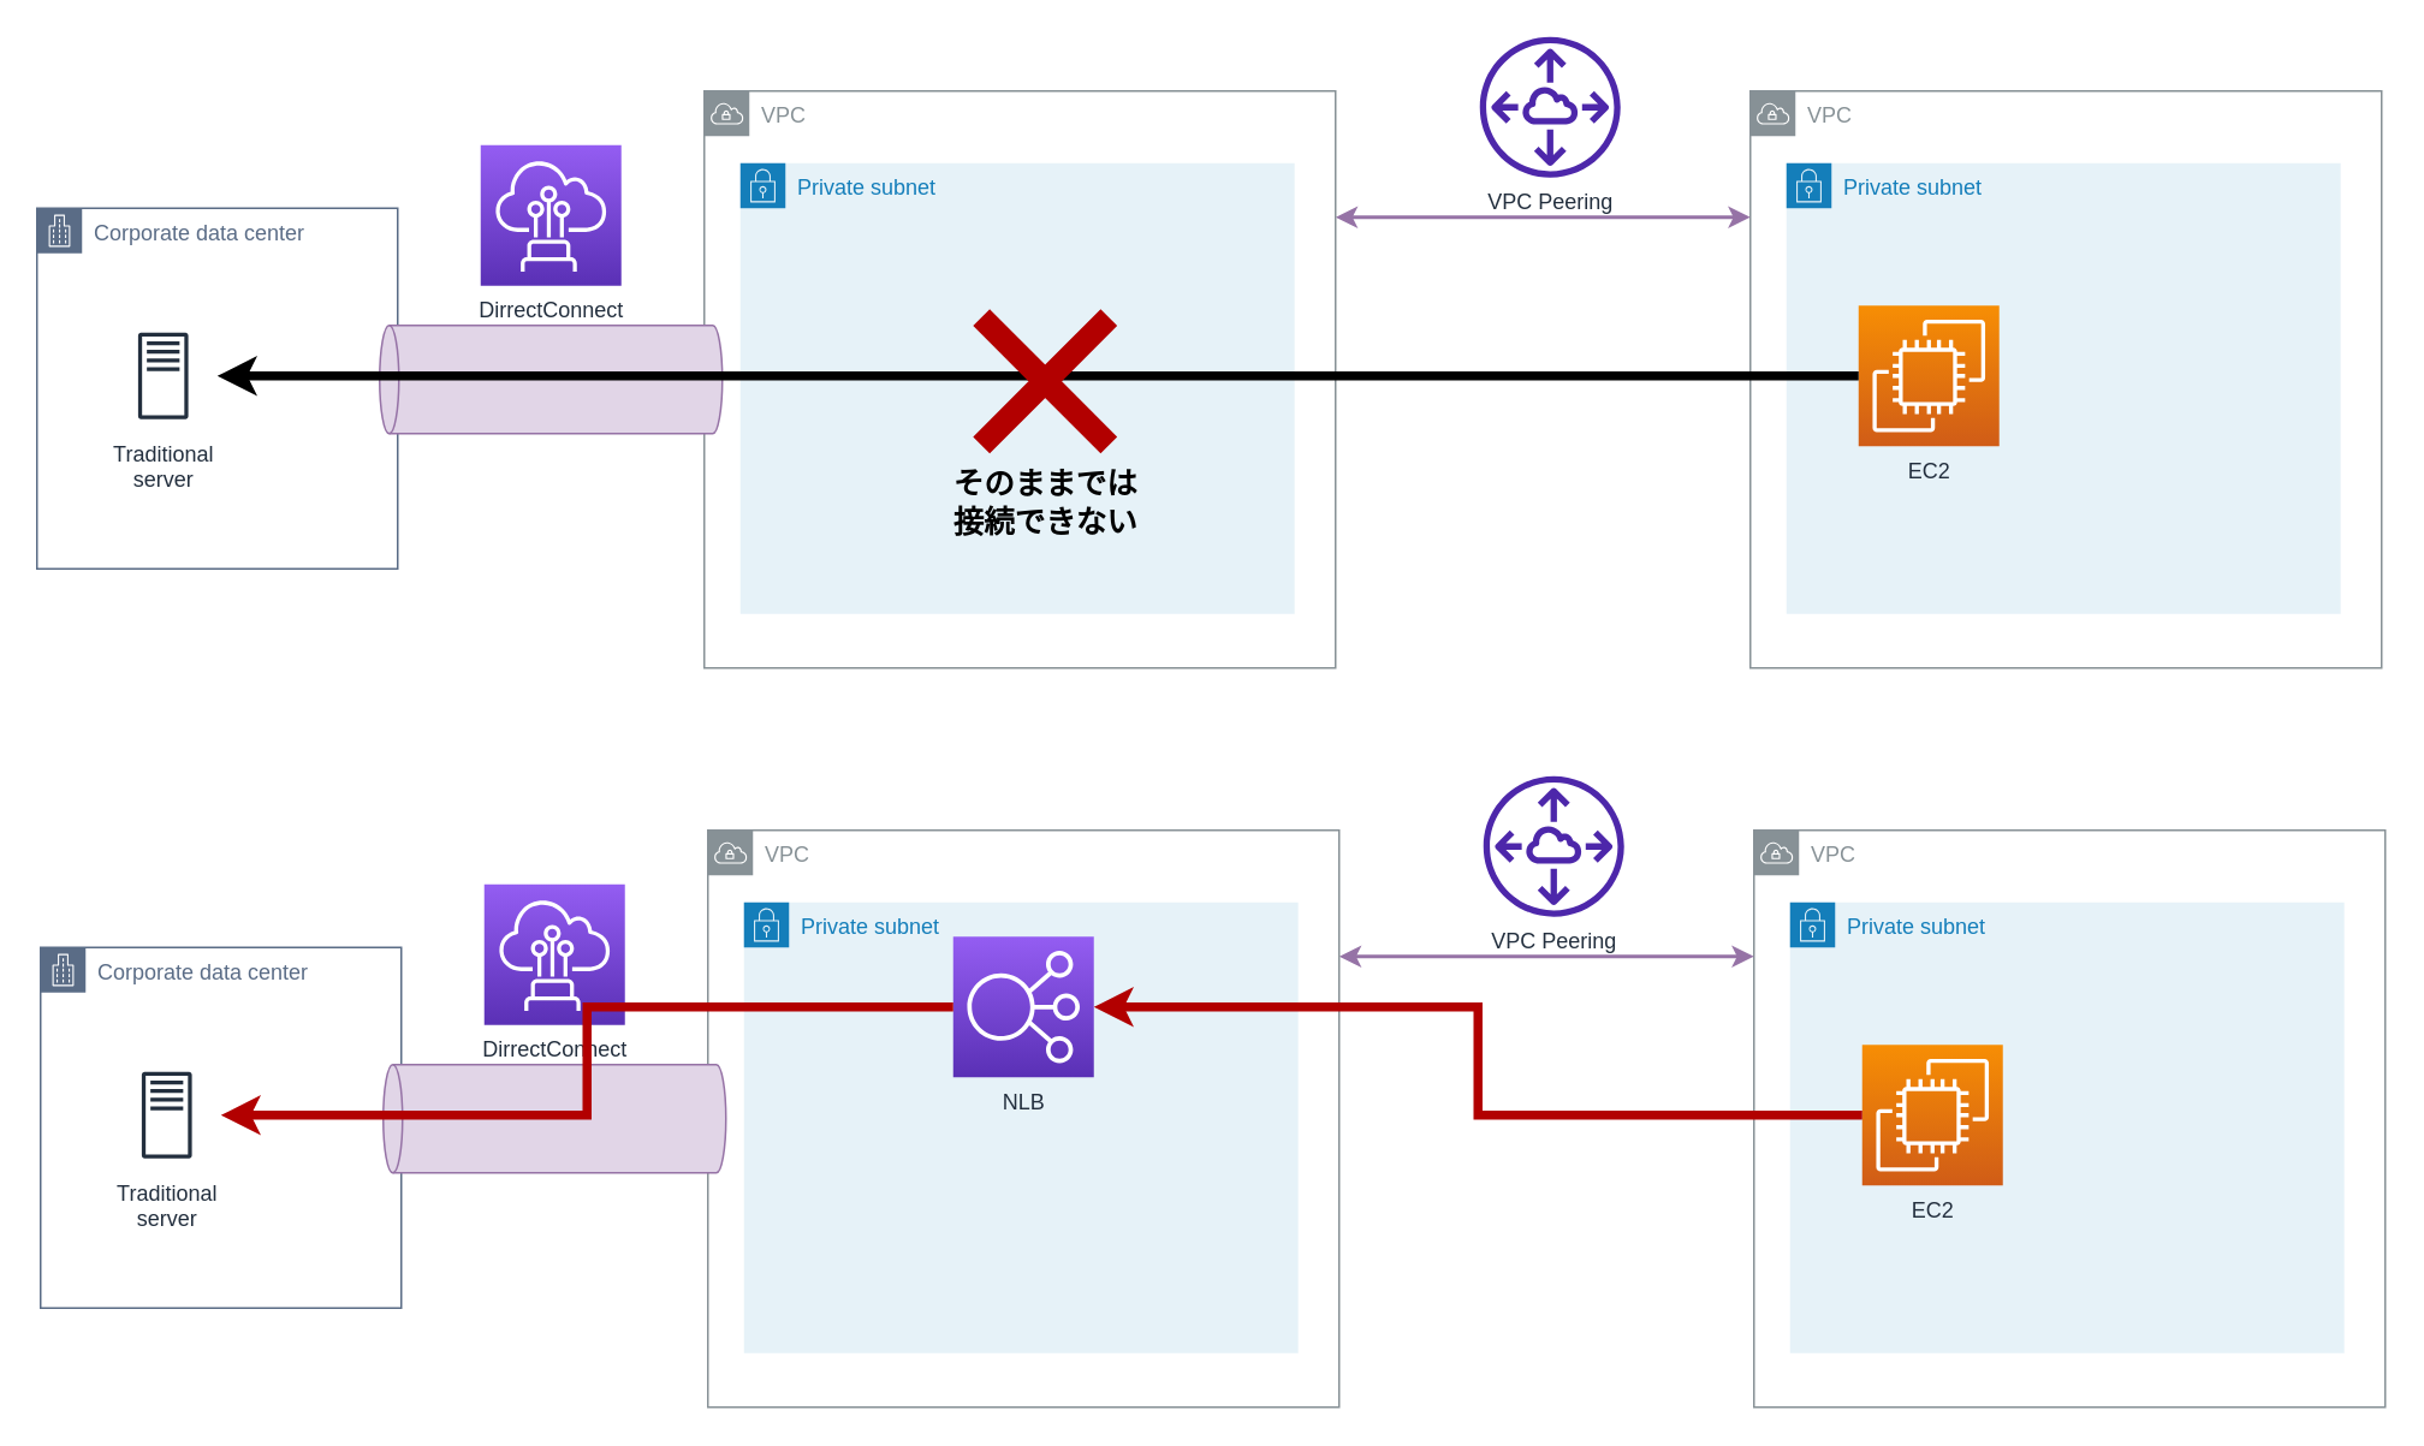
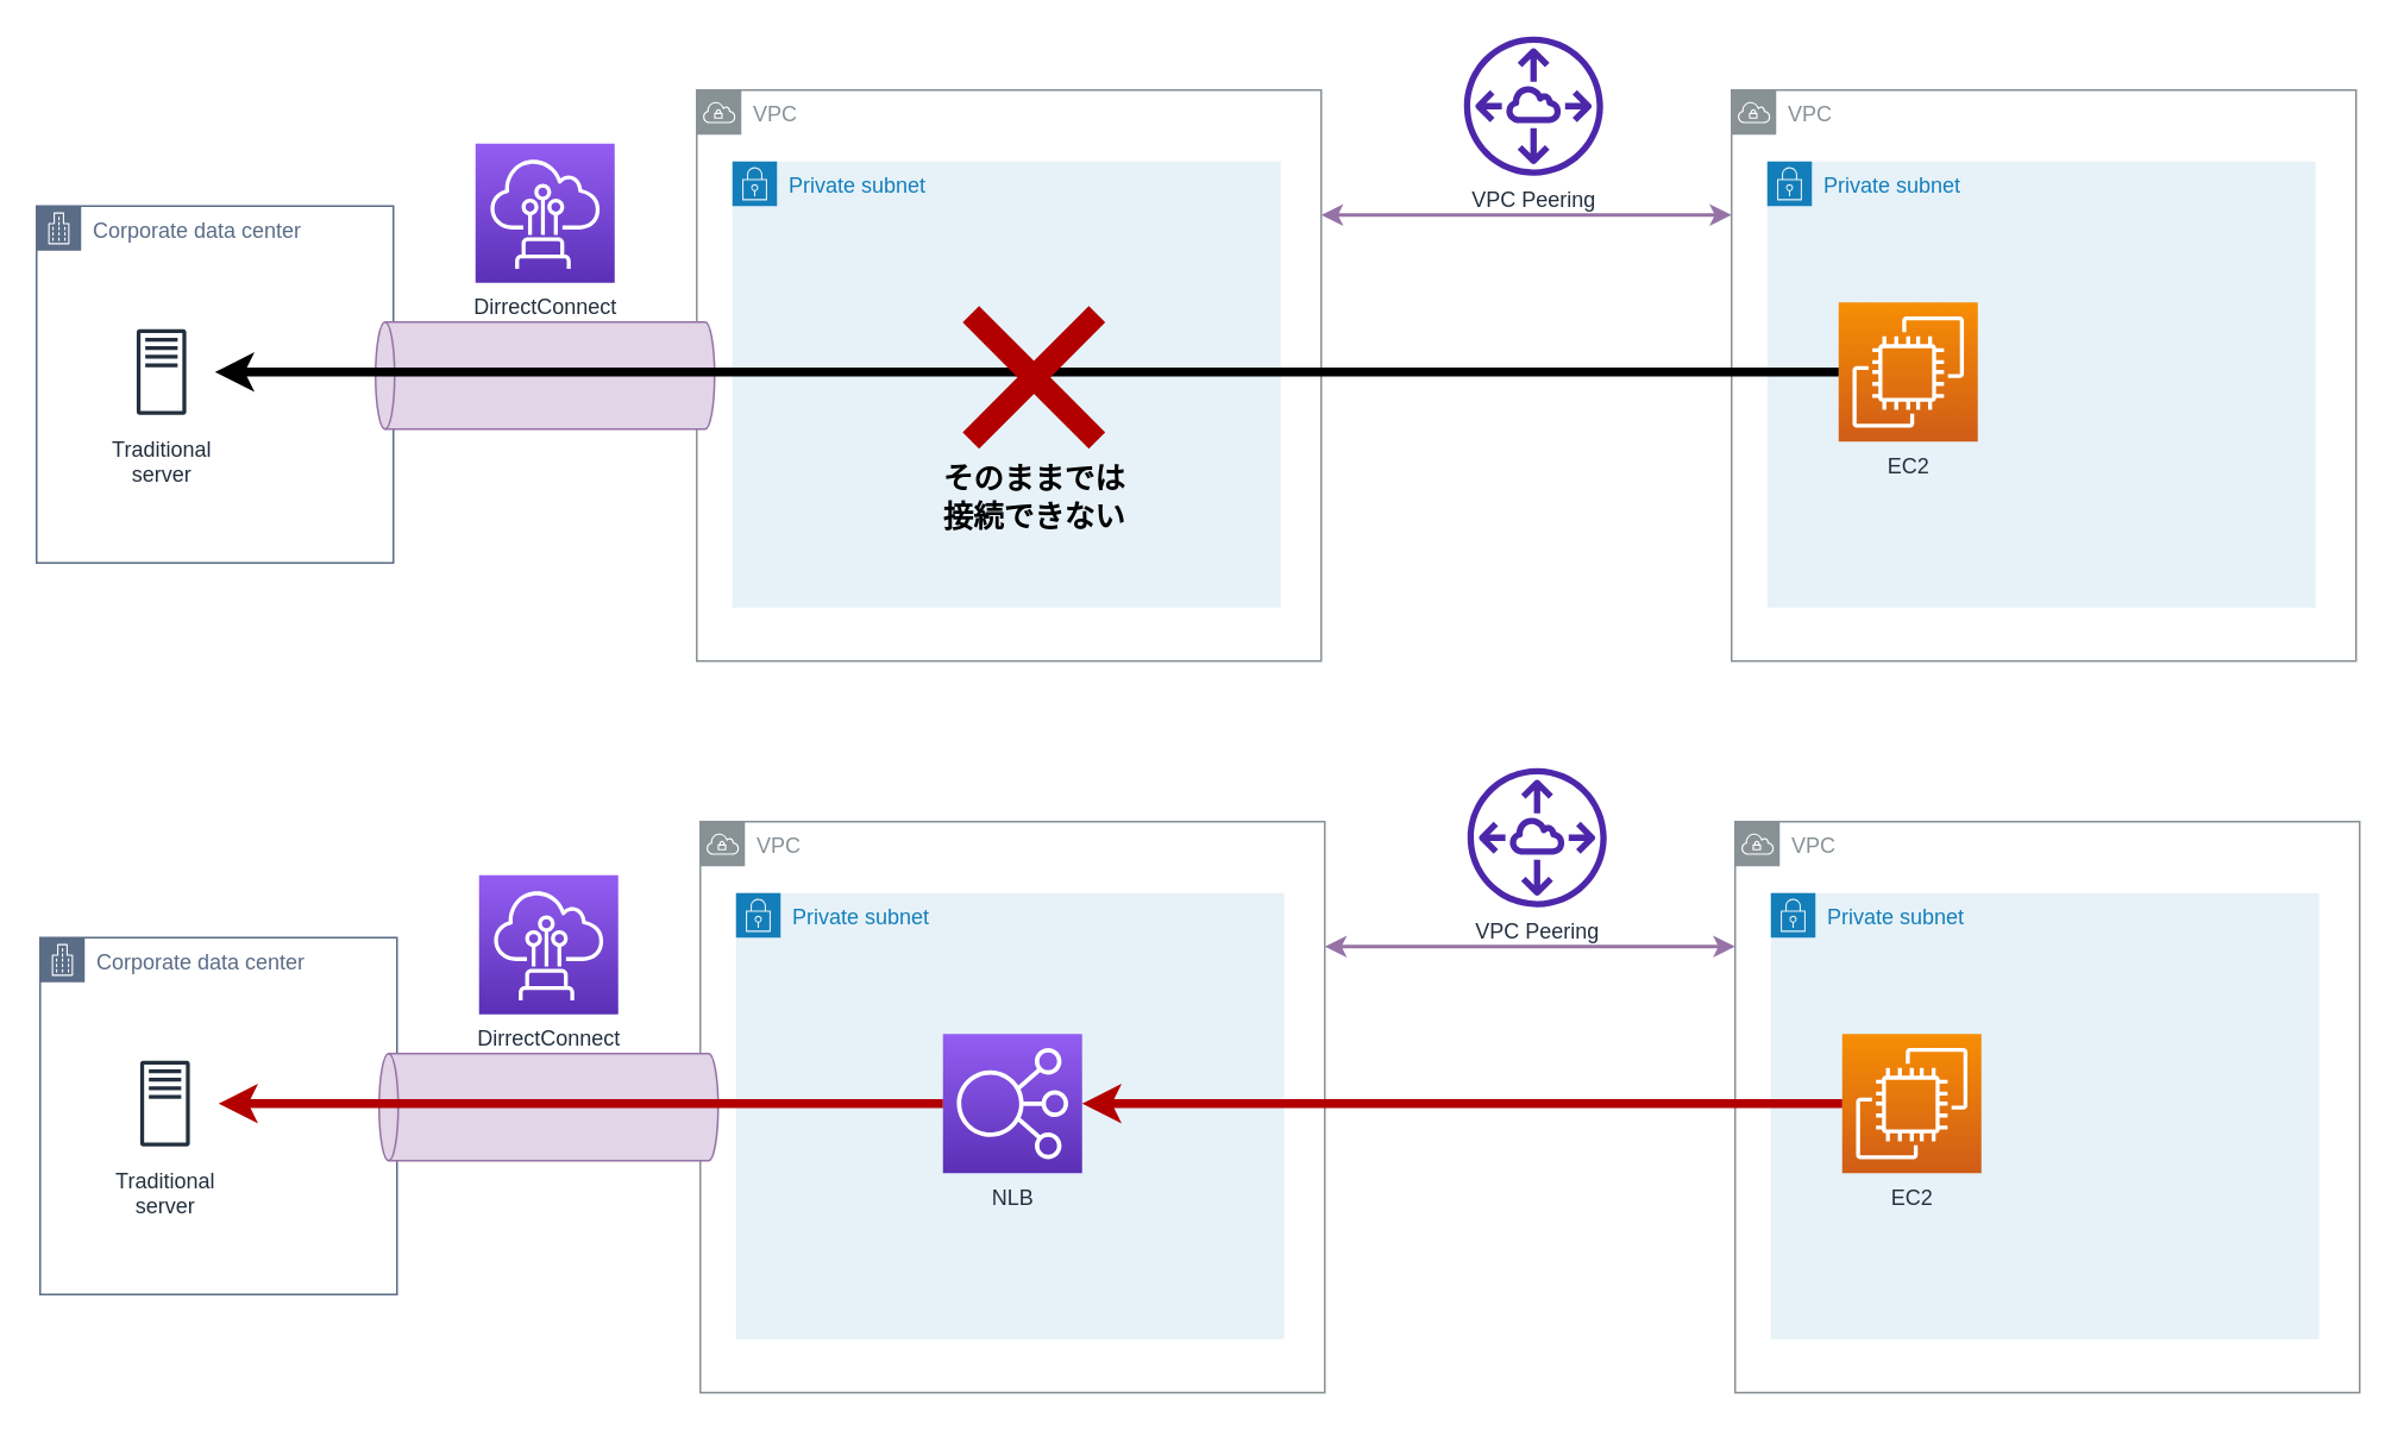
- <mxCell id="9" value="NLB" style="sketch=0;points=[[0,0,0],[0.25,0,0],[0.5,0,0],[0.75,0,0],[1,0,0],[0,1,0],[0.25,1,0],[0.5,1,0],[0.75,1,0],[1,1,0],[0,0.25,0],[0,0.5,0],[0,0.75,0],[1,0.25,0],[1,0.5,0],[1,0.75,0]];outlineConnect=0;fontColor=#232F3E;gradientColor=#945DF2;gradientDirection=north;fillColor=#5A30B5;strokeColor=#ffffff;dashed=0;verticalLabelPosition=bottom;verticalAlign=top;align=center;html=1;fontSize=12;fontStyle=0;aspect=fixed;shape=mxgraph.aws4.resourceIcon;resIcon=mxgraph.aws4.elastic_load_balancing;" parent="8" vertex="1"><mxGeometry x="116" y="19" width="78" height="78" as="geometry" /></mxCell>
+ <mxCell id="9" value="NLB" style="sketch=0;points=[[0,0,0],[0.25,0,0],[0.5,0,0],[0.75,0,0],[1,0,0],[0,1,0],[0.25,1,0],[0.5,1,0],[0.75,1,0],[1,1,0],[0,0.25,0],[0,0.5,0],[0,0.75,0],[1,0.25,0],[1,0.5,0],[1,0.75,0]];outlineConnect=0;fontColor=#232F3E;gradientColor=#945DF2;gradientDirection=north;fillColor=#5A30B5;strokeColor=#ffffff;dashed=0;verticalLabelPosition=bottom;verticalAlign=top;align=center;html=1;fontSize=12;fontStyle=0;aspect=fixed;shape=mxgraph.aws4.resourceIcon;resIcon=mxgraph.aws4.elastic_load_balancing;" parent="8" vertex="1"><mxGeometry x="116" y="79" width="78" height="78" as="geometry" /></mxCell>
